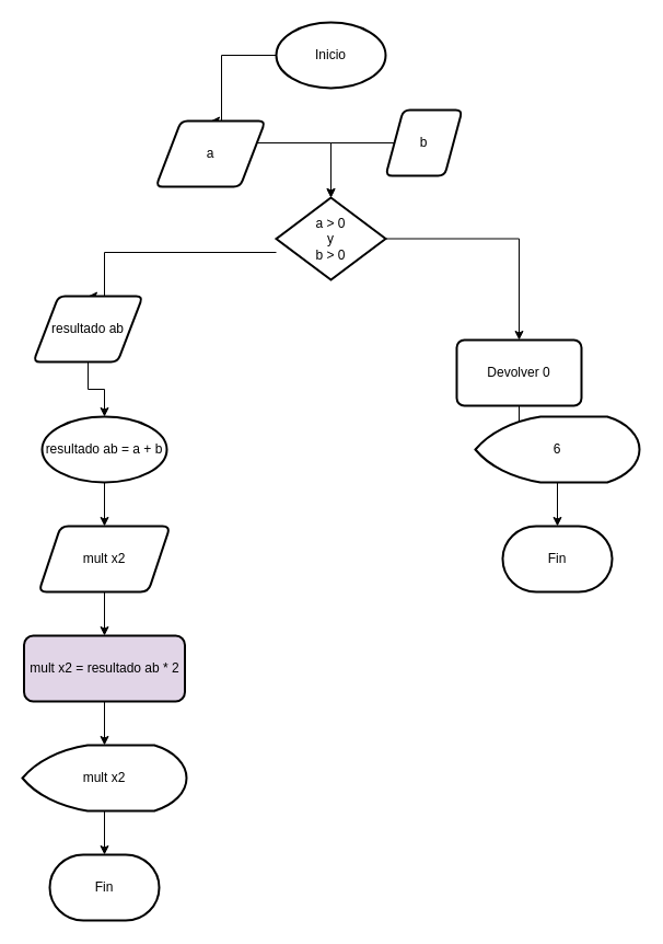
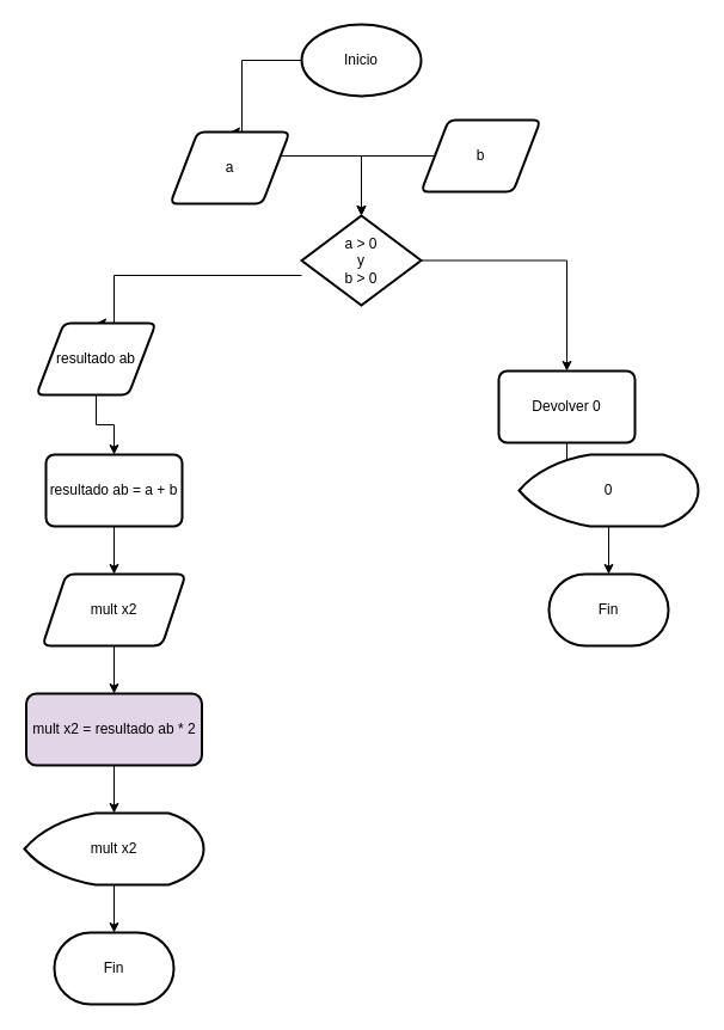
- <mxCell id="5" value="b" style="shape=parallelogram;html=1;strokeWidth=2;perimeter=parallelogramPerimeter;whiteSpace=wrap;rounded=1;arcSize=12;size=0.23;" vertex="1" parent="1"><mxGeometry x="352" y="100" width="70" height="60" as="geometry" /></mxCell>
+ <mxCell id="5" value="b" style="shape=parallelogram;html=1;strokeWidth=2;perimeter=parallelogramPerimeter;whiteSpace=wrap;rounded=1;arcSize=12;size=0.23;" vertex="1" parent="1"><mxGeometry x="352" y="100" width="100" height="60" as="geometry" /></mxCell>
- <mxCell id="14" value="resultado ab = a + b" style="ellipse;whiteSpace=wrap;html=1;absoluteArcSize=1;arcSize=14;strokeWidth=2;" vertex="1" parent="1"><mxGeometry x="38" y="380" width="114" height="60" as="geometry" /></mxCell>
+ <mxCell id="14" value="resultado ab = a + b" style="rounded=1;whiteSpace=wrap;html=1;absoluteArcSize=1;arcSize=14;strokeWidth=2;" vertex="1" parent="1"><mxGeometry x="38" y="380" width="114" height="60" as="geometry" /></mxCell>
- <mxCell id="25" value="6" style="strokeWidth=2;html=1;shape=mxgraph.flowchart.display;whiteSpace=wrap;" vertex="1" parent="1"><mxGeometry x="434" y="380" width="150" height="60" as="geometry" /></mxCell>
+ <mxCell id="25" value="0" style="strokeWidth=2;html=1;shape=mxgraph.flowchart.display;whiteSpace=wrap;" vertex="1" parent="1"><mxGeometry x="434" y="380" width="150" height="60" as="geometry" /></mxCell>
